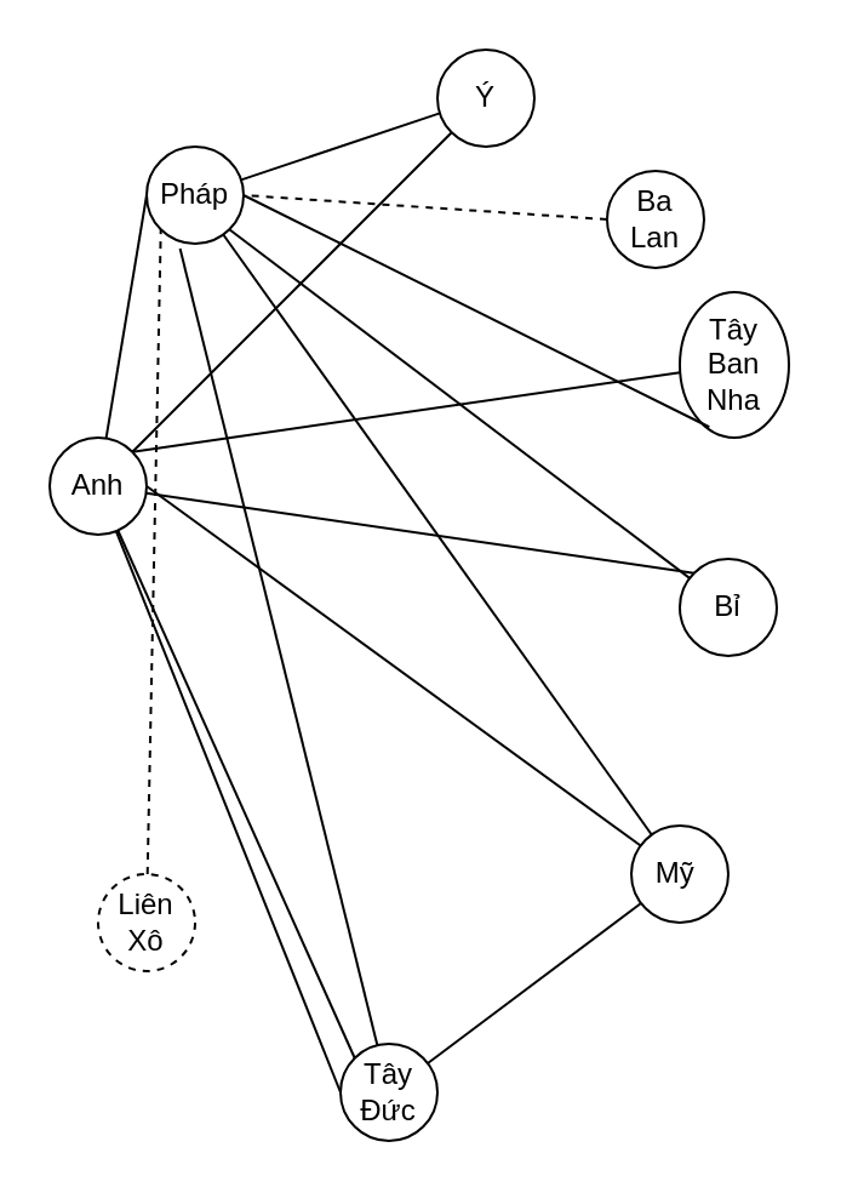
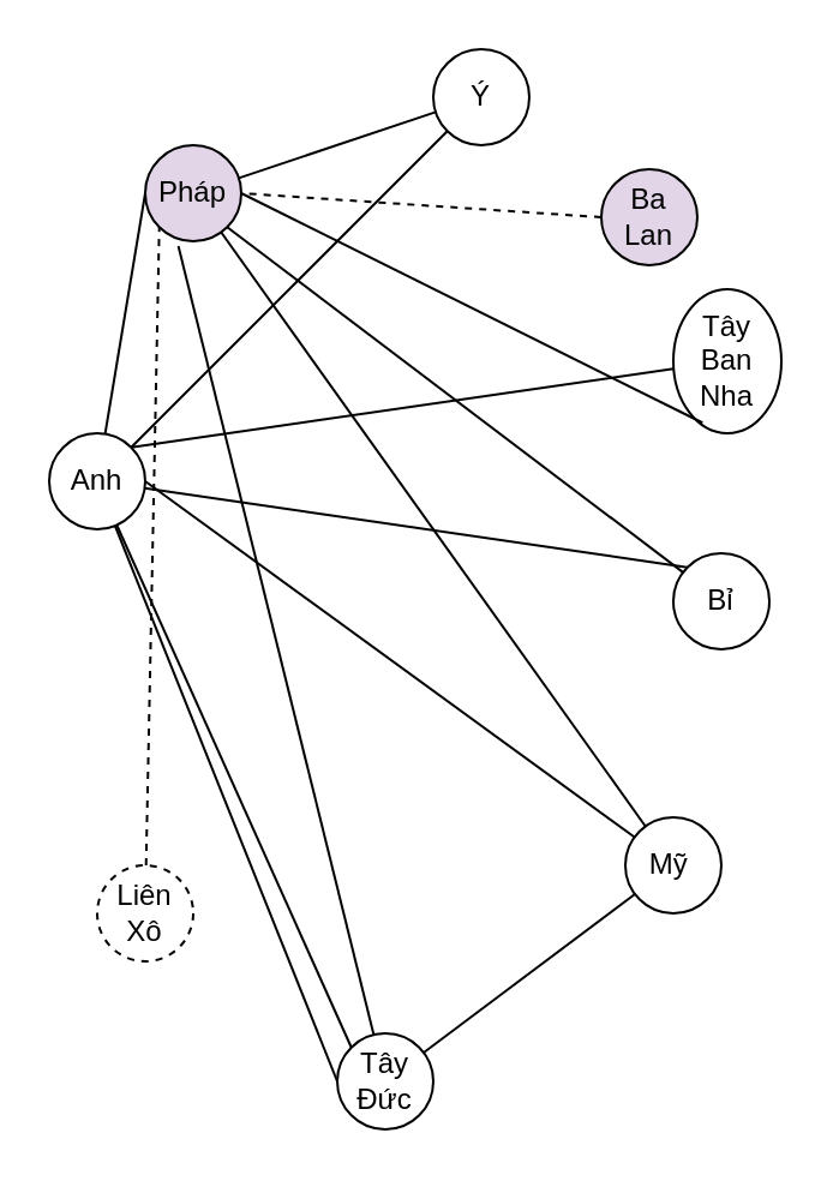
- <mxCell id="5" value="Pháp" style="ellipse;whiteSpace=wrap;html=1;aspect=fixed;" vertex="1" parent="1"><mxGeometry x="60" y="60" width="40" height="40" as="geometry" /></mxCell>
+ <mxCell id="5" value="Pháp" style="ellipse;whiteSpace=wrap;html=1;aspect=fixed;fillColor=#e1d5e7;" vertex="1" parent="1"><mxGeometry x="60" y="60" width="40" height="40" as="geometry" /></mxCell>
- <mxCell id="22" value=" Ba Lan" style="ellipse;whiteSpace=wrap;html=1;aspect=fixed;" vertex="1" parent="1"><mxGeometry x="250" y="70" width="40" height="40" as="geometry" /></mxCell>
+ <mxCell id="22" value=" Ba Lan" style="ellipse;whiteSpace=wrap;html=1;aspect=fixed;fillColor=#e1d5e7;" vertex="1" parent="1"><mxGeometry x="250" y="70" width="40" height="40" as="geometry" /></mxCell>
